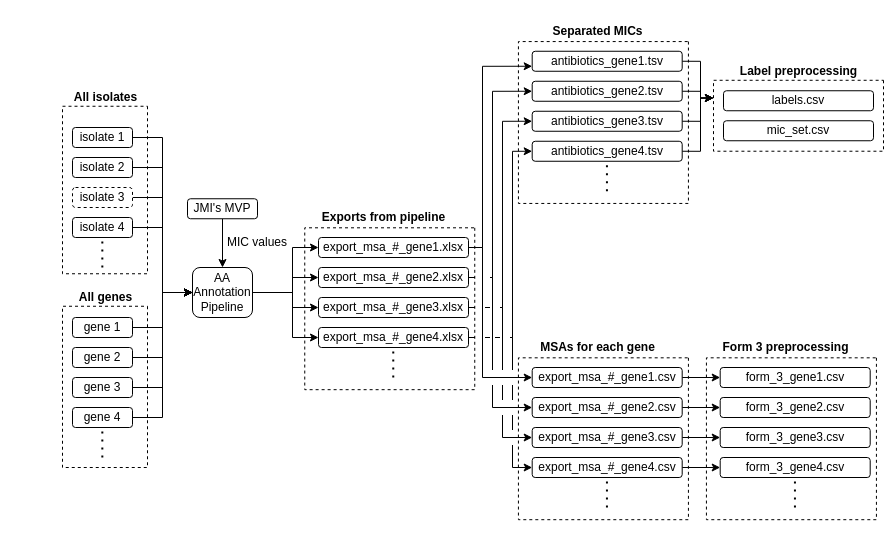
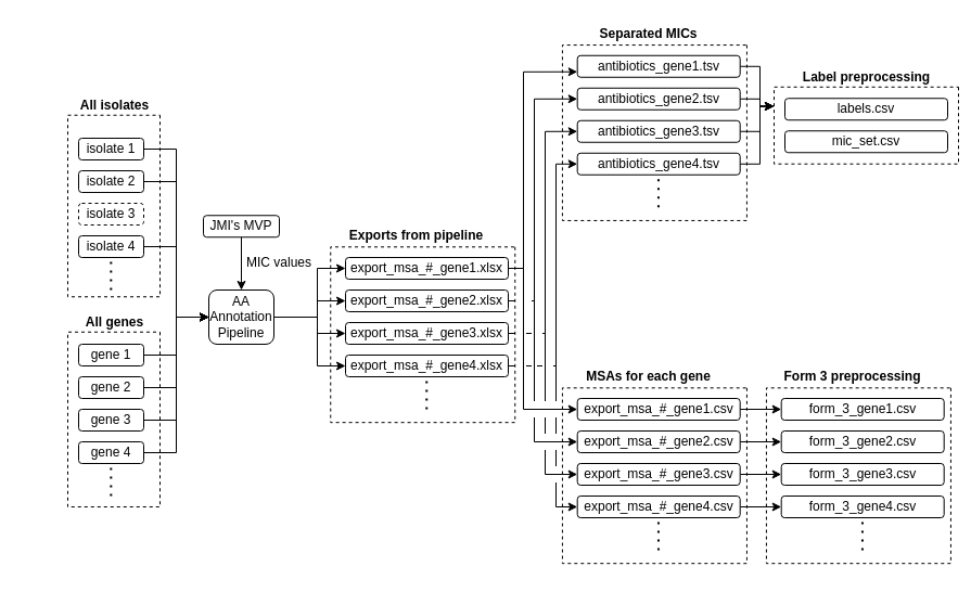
- <mxCell id="10" style="edgeStyle=orthogonalEdgeStyle;rounded=0;orthogonalLoop=1;jettySize=auto;html=1;exitX=1;exitY=0.5;exitDx=0;exitDy=0;entryX=0;entryY=0.5;entryDx=0;entryDy=0;" parent="1" source="11" target="28" edge="1"><mxGeometry relative="1" as="geometry" /></mxCell>
